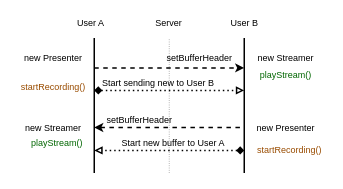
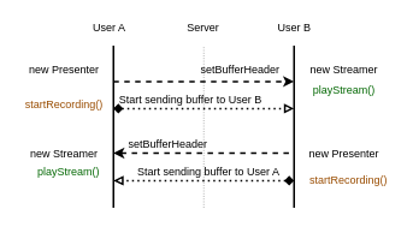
- <mxCell id="15" value="Start sending new to User B" style="text;html=1;align=center;verticalAlign=middle;resizable=0;points=[];autosize=1;" vertex="1" parent="1"><mxGeometry x="125" y="100" width="170" height="20" as="geometry" /></mxCell>
+ <mxCell id="15" value="Start sending buffer to User B" style="text;html=1;align=center;verticalAlign=middle;resizable=0;points=[];autosize=1;" vertex="1" parent="1"><mxGeometry x="125" y="100" width="170" height="20" as="geometry" /></mxCell>
- <mxCell id="17" value="Start new buffer to User A" style="text;html=1;align=center;verticalAlign=middle;resizable=0;points=[];autosize=1;" vertex="1" parent="1"><mxGeometry x="145" y="180" width="170" height="20" as="geometry" /></mxCell>
+ <mxCell id="17" value="Start sending buffer to User A" style="text;html=1;align=center;verticalAlign=middle;resizable=0;points=[];autosize=1;" vertex="1" parent="1"><mxGeometry x="145" y="180" width="170" height="20" as="geometry" /></mxCell>
